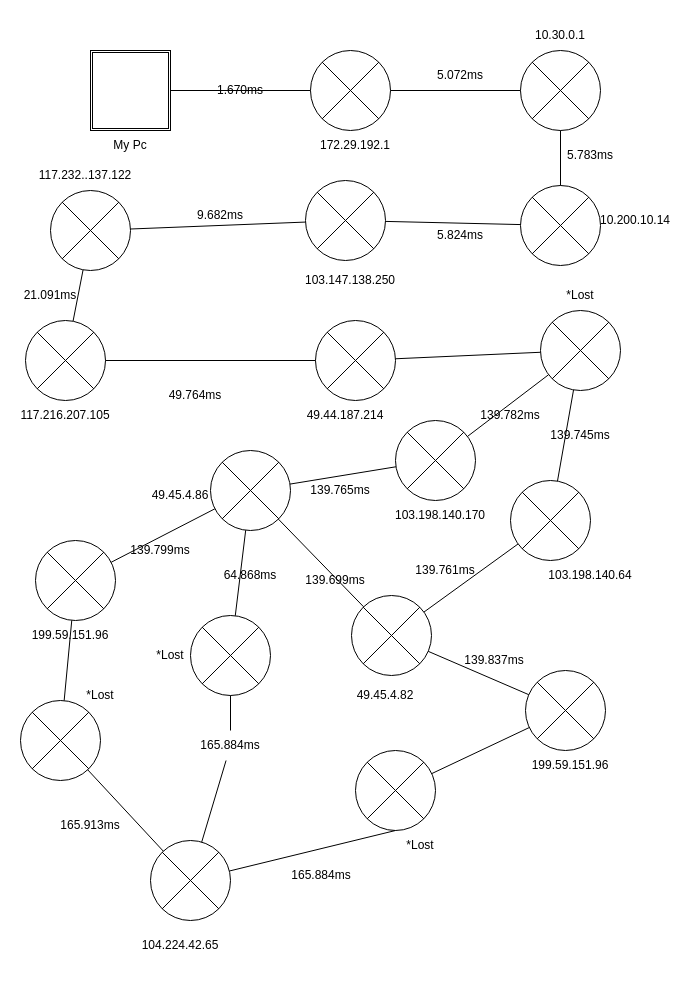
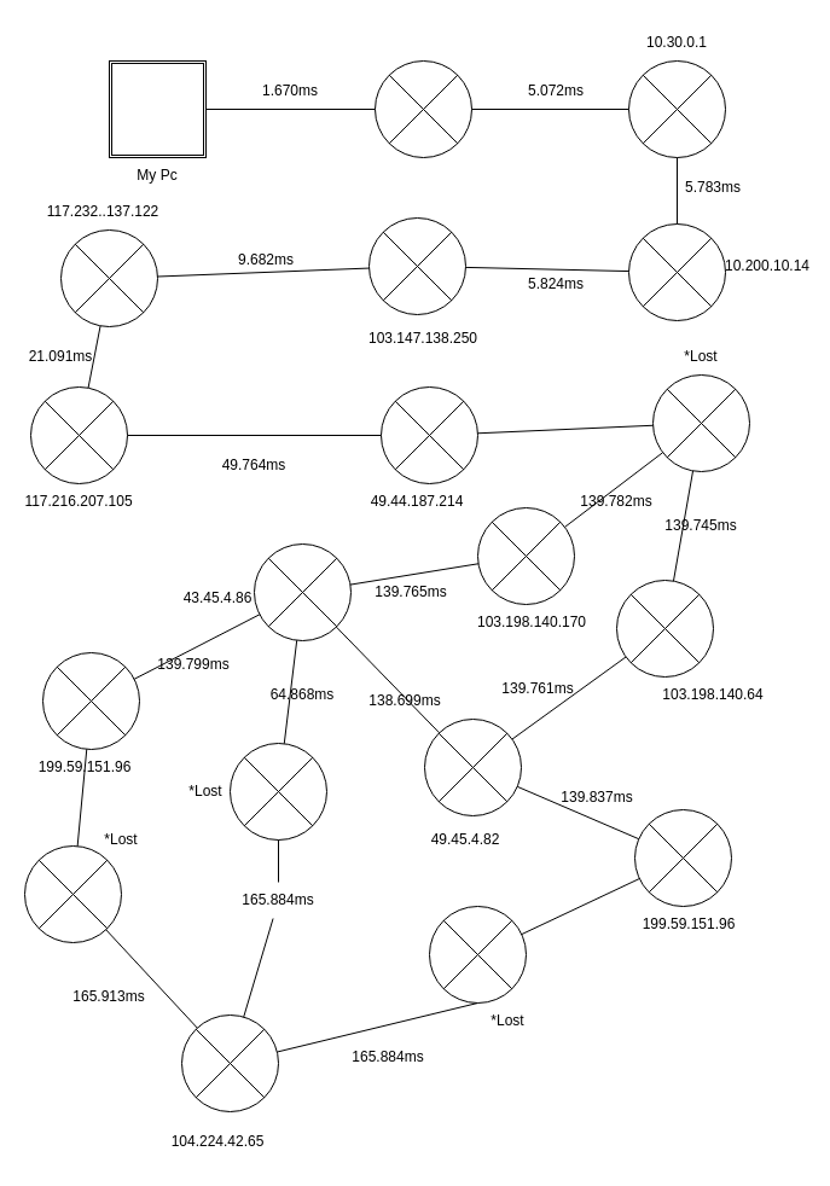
- <mxCell id="44" value="1.670ms" style="text;strokeColor=none;align=center;fillColor=none;html=1;verticalAlign=middle;whiteSpace=wrap;rounded=0;" vertex="1" parent="1"><mxGeometry x="210" y="75" width="60" height="30" as="geometry" /></mxCell>
+ <mxCell id="44" value="1.670ms" style="text;strokeColor=none;align=center;fillColor=none;html=1;verticalAlign=middle;whiteSpace=wrap;rounded=0;" vertex="1" parent="1"><mxGeometry x="210" y="60" width="60" height="30" as="geometry" /></mxCell>
- <mxCell id="30" value="172.29.192.1" style="text;strokeColor=none;align=center;fillColor=none;html=1;verticalAlign=middle;whiteSpace=wrap;rounded=0;" vertex="1" parent="1"><mxGeometry x="325" y="130" width="60" height="30" as="geometry" /></mxCell>
- <mxCell id="50" value="49.764ms" style="text;strokeColor=none;align=center;fillColor=none;html=1;verticalAlign=middle;whiteSpace=wrap;rounded=0;" vertex="1" parent="1"><mxGeometry x="165" y="380" width="60" height="30" as="geometry" /></mxCell>
+ <mxCell id="50" value="49.764ms" style="text;strokeColor=none;align=center;fillColor=none;html=1;verticalAlign=middle;whiteSpace=wrap;rounded=0;" vertex="1" parent="1"><mxGeometry x="180" y="370" width="60" height="30" as="geometry" /></mxCell>
- <mxCell id="41" value="49.45.4.86" style="text;strokeColor=none;align=center;fillColor=none;html=1;verticalAlign=middle;whiteSpace=wrap;rounded=0;" vertex="1" parent="1"><mxGeometry x="150" y="480" width="60" height="30" as="geometry" /></mxCell>
+ <mxCell id="41" value="43.45.4.86" style="text;strokeColor=none;align=center;fillColor=none;html=1;verticalAlign=middle;whiteSpace=wrap;rounded=0;" vertex="1" parent="1"><mxGeometry x="150" y="480" width="60" height="30" as="geometry" /></mxCell>
- <mxCell id="75" value="139.699ms" style="text;strokeColor=none;align=center;fillColor=none;html=1;verticalAlign=middle;whiteSpace=wrap;rounded=0;" vertex="1" parent="1"><mxGeometry x="305" y="565" width="60" height="30" as="geometry" /></mxCell>
+ <mxCell id="75" value="138.699ms" style="text;strokeColor=none;align=center;fillColor=none;html=1;verticalAlign=middle;whiteSpace=wrap;rounded=0;" vertex="1" parent="1"><mxGeometry x="305" y="565" width="60" height="30" as="geometry" /></mxCell>
